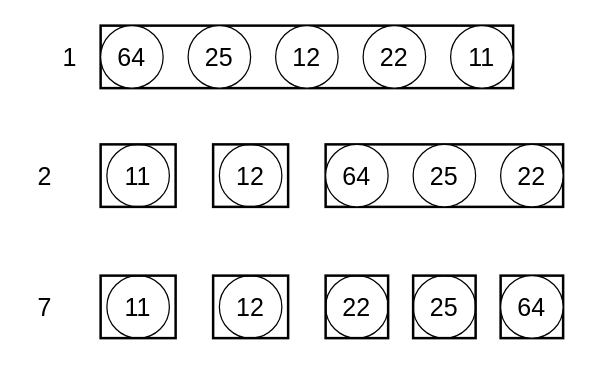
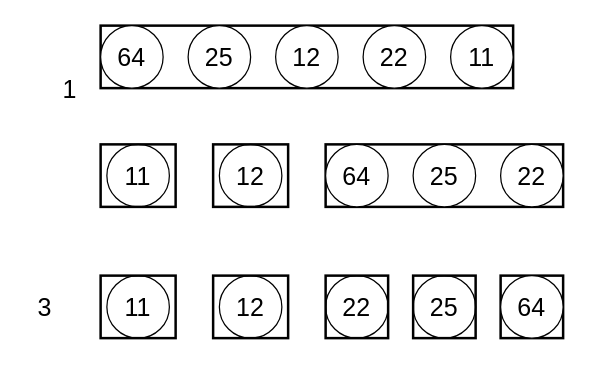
- <mxCell id="2" value="1" style="text;html=1;align=center;verticalAlign=middle;resizable=0;points=[];autosize=1;strokeColor=none;fillColor=none;fontSize=20;" vertex="1" parent="1"><mxGeometry x="40" y="25" width="30" height="40" as="geometry" /></mxCell>
+ <mxCell id="2" value="1" style="text;html=1;align=center;verticalAlign=middle;resizable=0;points=[];autosize=1;strokeColor=none;fillColor=none;fontSize=20;" vertex="1" parent="1"><mxGeometry x="40" y="50" width="30" height="40" as="geometry" /></mxCell>
- <mxCell id="9" value="2" style="text;html=1;align=center;verticalAlign=middle;resizable=0;points=[];autosize=1;strokeColor=none;fillColor=none;fontSize=20;" vertex="1" parent="1"><mxGeometry x="20" y="120" width="30" height="40" as="geometry" /></mxCell>
- <mxCell id="21" value="7" style="text;html=1;align=center;verticalAlign=middle;resizable=0;points=[];autosize=1;strokeColor=none;fillColor=none;fontSize=20;" vertex="1" parent="1"><mxGeometry x="20" y="225" width="30" height="40" as="geometry" /></mxCell>
+ <mxCell id="21" value="3" style="text;html=1;align=center;verticalAlign=middle;resizable=0;points=[];autosize=1;strokeColor=none;fillColor=none;fontSize=20;" vertex="1" parent="1"><mxGeometry x="20" y="225" width="30" height="40" as="geometry" /></mxCell>
